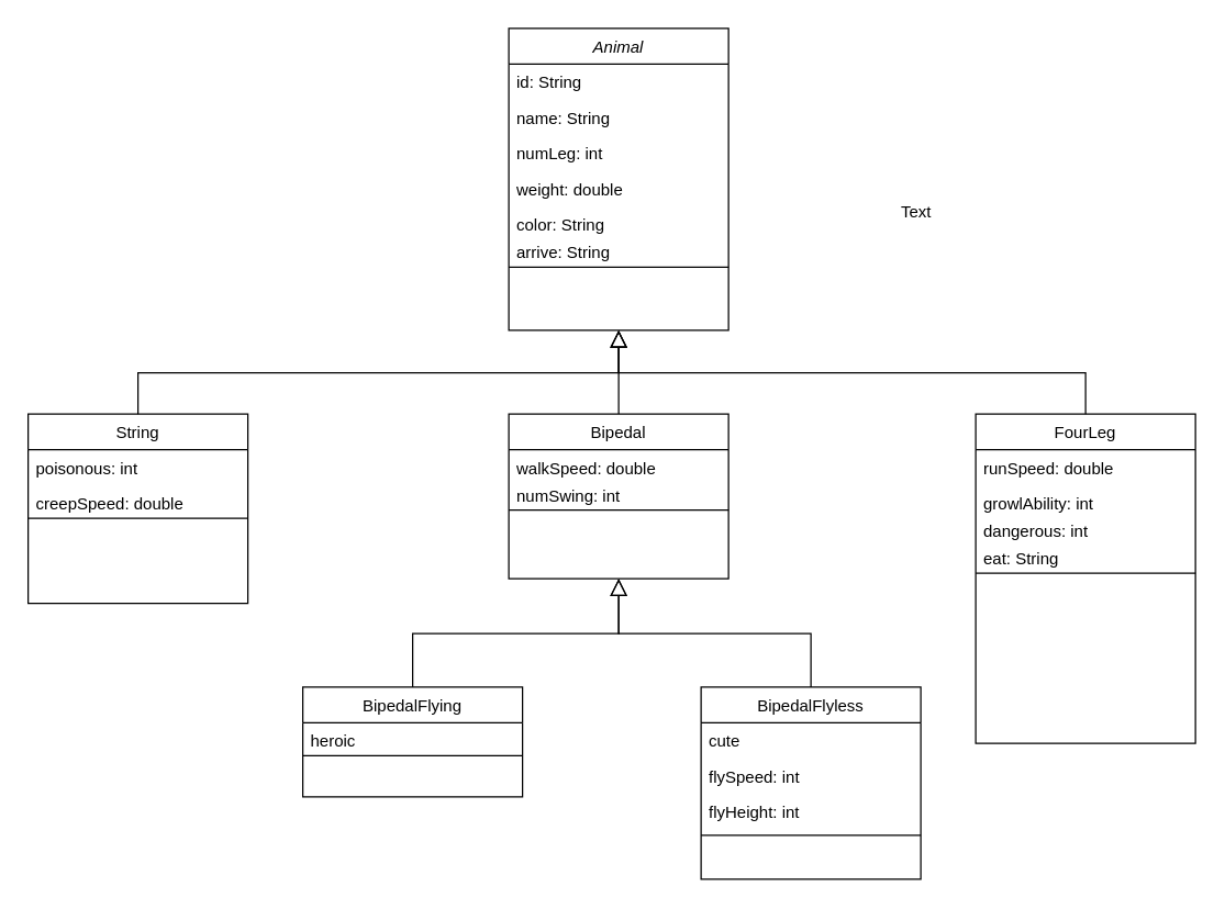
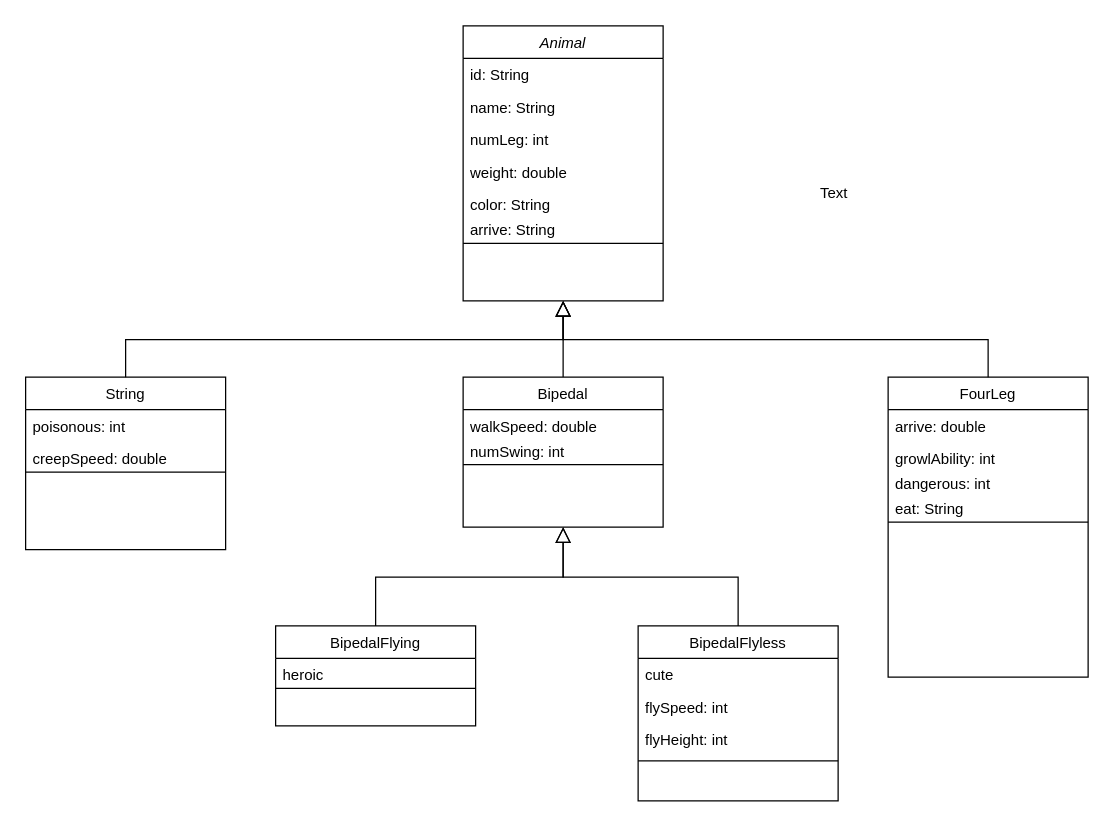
- <mxCell id="16" value="runSpeed: double" style="text;align=left;verticalAlign=top;spacingLeft=4;spacingRight=4;overflow=hidden;rotatable=0;points=[[0,0.5],[1,0.5]];portConstraint=eastwest;" parent="15" vertex="1"><mxGeometry y="26" width="160" height="26" as="geometry" /></mxCell>
+ <mxCell id="16" value="arrive: double" style="text;align=left;verticalAlign=top;spacingLeft=4;spacingRight=4;overflow=hidden;rotatable=0;points=[[0,0.5],[1,0.5]];portConstraint=eastwest;" parent="15" vertex="1"><mxGeometry y="26" width="160" height="26" as="geometry" /></mxCell>
